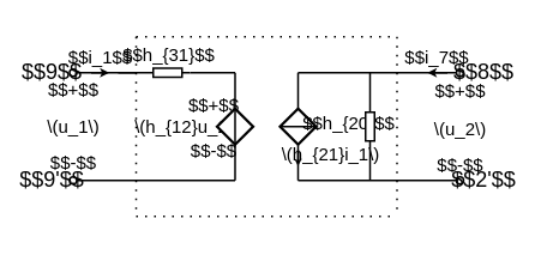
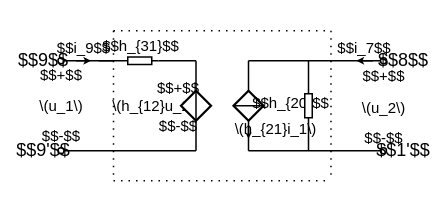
- <mxCell id="13" value="$$i_1$$" style="text;html=1;resizable=1;autosize=1;align=center;verticalAlign=middle;points=[];fillColor=none;strokeColor=none;rounded=0;fontSize=10;movable=1;rotatable=1;deletable=1;editable=1;connectable=0;" parent="1" vertex="1"><mxGeometry x="45" y="21" width="20" height="20" as="geometry" /></mxCell>
+ <mxCell id="13" value="$$i_9$$" style="text;html=1;resizable=1;autosize=1;align=center;verticalAlign=middle;points=[];fillColor=none;strokeColor=none;rounded=0;fontSize=10;movable=1;rotatable=1;deletable=1;editable=1;connectable=0;" parent="1" vertex="1"><mxGeometry x="45" y="21" width="20" height="20" as="geometry" /></mxCell>
- <mxCell id="30" value="$$2'$$" style="text;html=1;align=center;verticalAlign=middle;resizable=1;points=[];autosize=1;strokeColor=none;fillColor=none;movable=1;rotatable=1;deletable=1;editable=1;connectable=1;" parent="1" vertex="1"><mxGeometry x="260" y="90" width="15" height="20" as="geometry" /></mxCell>
+ <mxCell id="30" value="$$1'$$" style="text;html=1;align=center;verticalAlign=middle;resizable=1;points=[];autosize=1;strokeColor=none;fillColor=none;movable=1;rotatable=1;deletable=1;editable=1;connectable=1;" parent="1" vertex="1"><mxGeometry x="260" y="90" width="15" height="20" as="geometry" /></mxCell>
